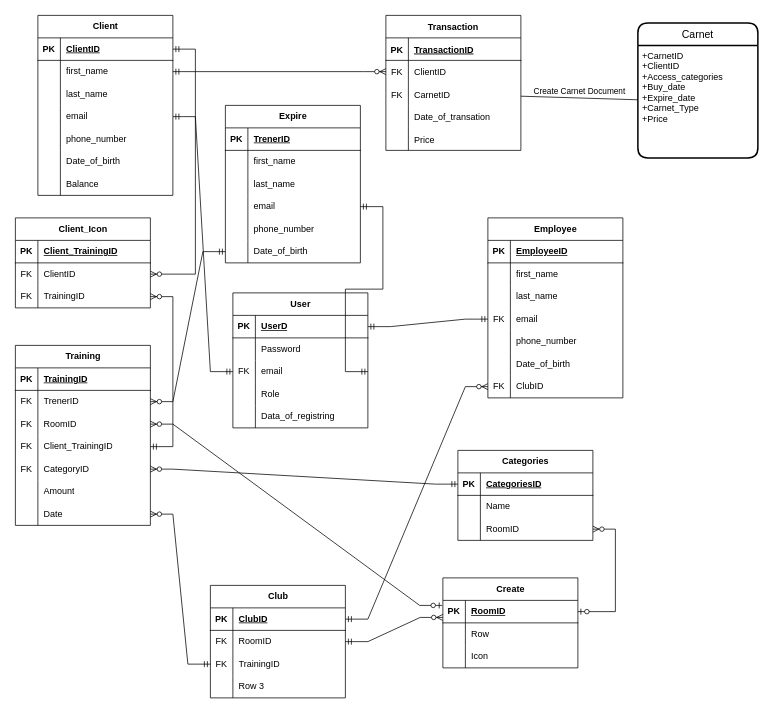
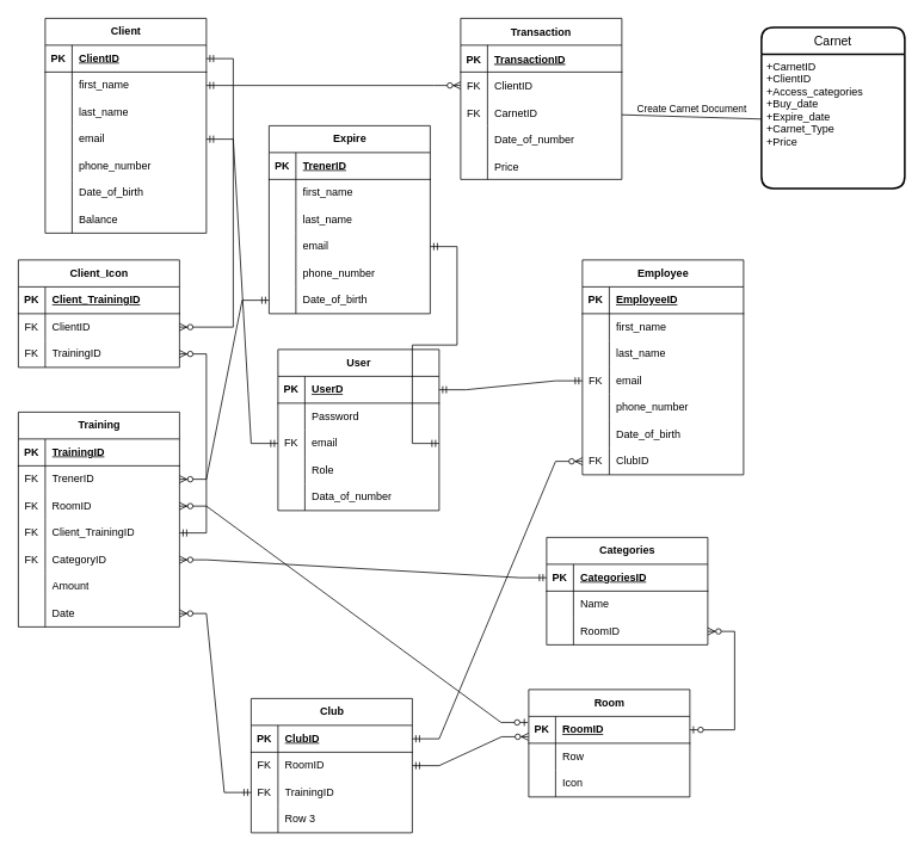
- <mxCell id="170" value="Date_of_transation" style="shape=partialRectangle;connectable=0;fillColor=none;top=0;left=0;bottom=0;right=0;align=left;spacingLeft=6;overflow=hidden;" vertex="1" parent="168"><mxGeometry x="30" width="150" height="30" as="geometry"><mxRectangle width="150" height="30" as="alternateBounds" /></mxGeometry></mxCell>
+ <mxCell id="170" value="Date_of_number" style="shape=partialRectangle;connectable=0;fillColor=none;top=0;left=0;bottom=0;right=0;align=left;spacingLeft=6;overflow=hidden;" vertex="1" parent="168"><mxGeometry x="30" width="150" height="30" as="geometry"><mxRectangle width="150" height="30" as="alternateBounds" /></mxGeometry></mxCell>
- <mxCell id="80" value="Data_of_registring" style="shape=partialRectangle;connectable=0;fillColor=none;top=0;left=0;bottom=0;right=0;align=left;spacingLeft=6;overflow=hidden;whiteSpace=wrap;html=1;" parent="78" vertex="1"><mxGeometry x="30" width="150" height="30" as="geometry"><mxRectangle width="150" height="30" as="alternateBounds" /></mxGeometry></mxCell>
+ <mxCell id="80" value="Data_of_number" style="shape=partialRectangle;connectable=0;fillColor=none;top=0;left=0;bottom=0;right=0;align=left;spacingLeft=6;overflow=hidden;whiteSpace=wrap;html=1;" parent="78" vertex="1"><mxGeometry x="30" width="150" height="30" as="geometry"><mxRectangle width="150" height="30" as="alternateBounds" /></mxGeometry></mxCell>
- <mxCell id="117" value="Create" style="shape=table;startSize=30;container=1;collapsible=1;childLayout=tableLayout;fixedRows=1;rowLines=0;fontStyle=1;align=center;resizeLast=1;html=1;" parent="1" vertex="1"><mxGeometry x="590" y="770" width="180" height="120" as="geometry" /></mxCell>
+ <mxCell id="117" value="Room" style="shape=table;startSize=30;container=1;collapsible=1;childLayout=tableLayout;fixedRows=1;rowLines=0;fontStyle=1;align=center;resizeLast=1;html=1;" parent="1" vertex="1"><mxGeometry x="590" y="770" width="180" height="120" as="geometry" /></mxCell>
